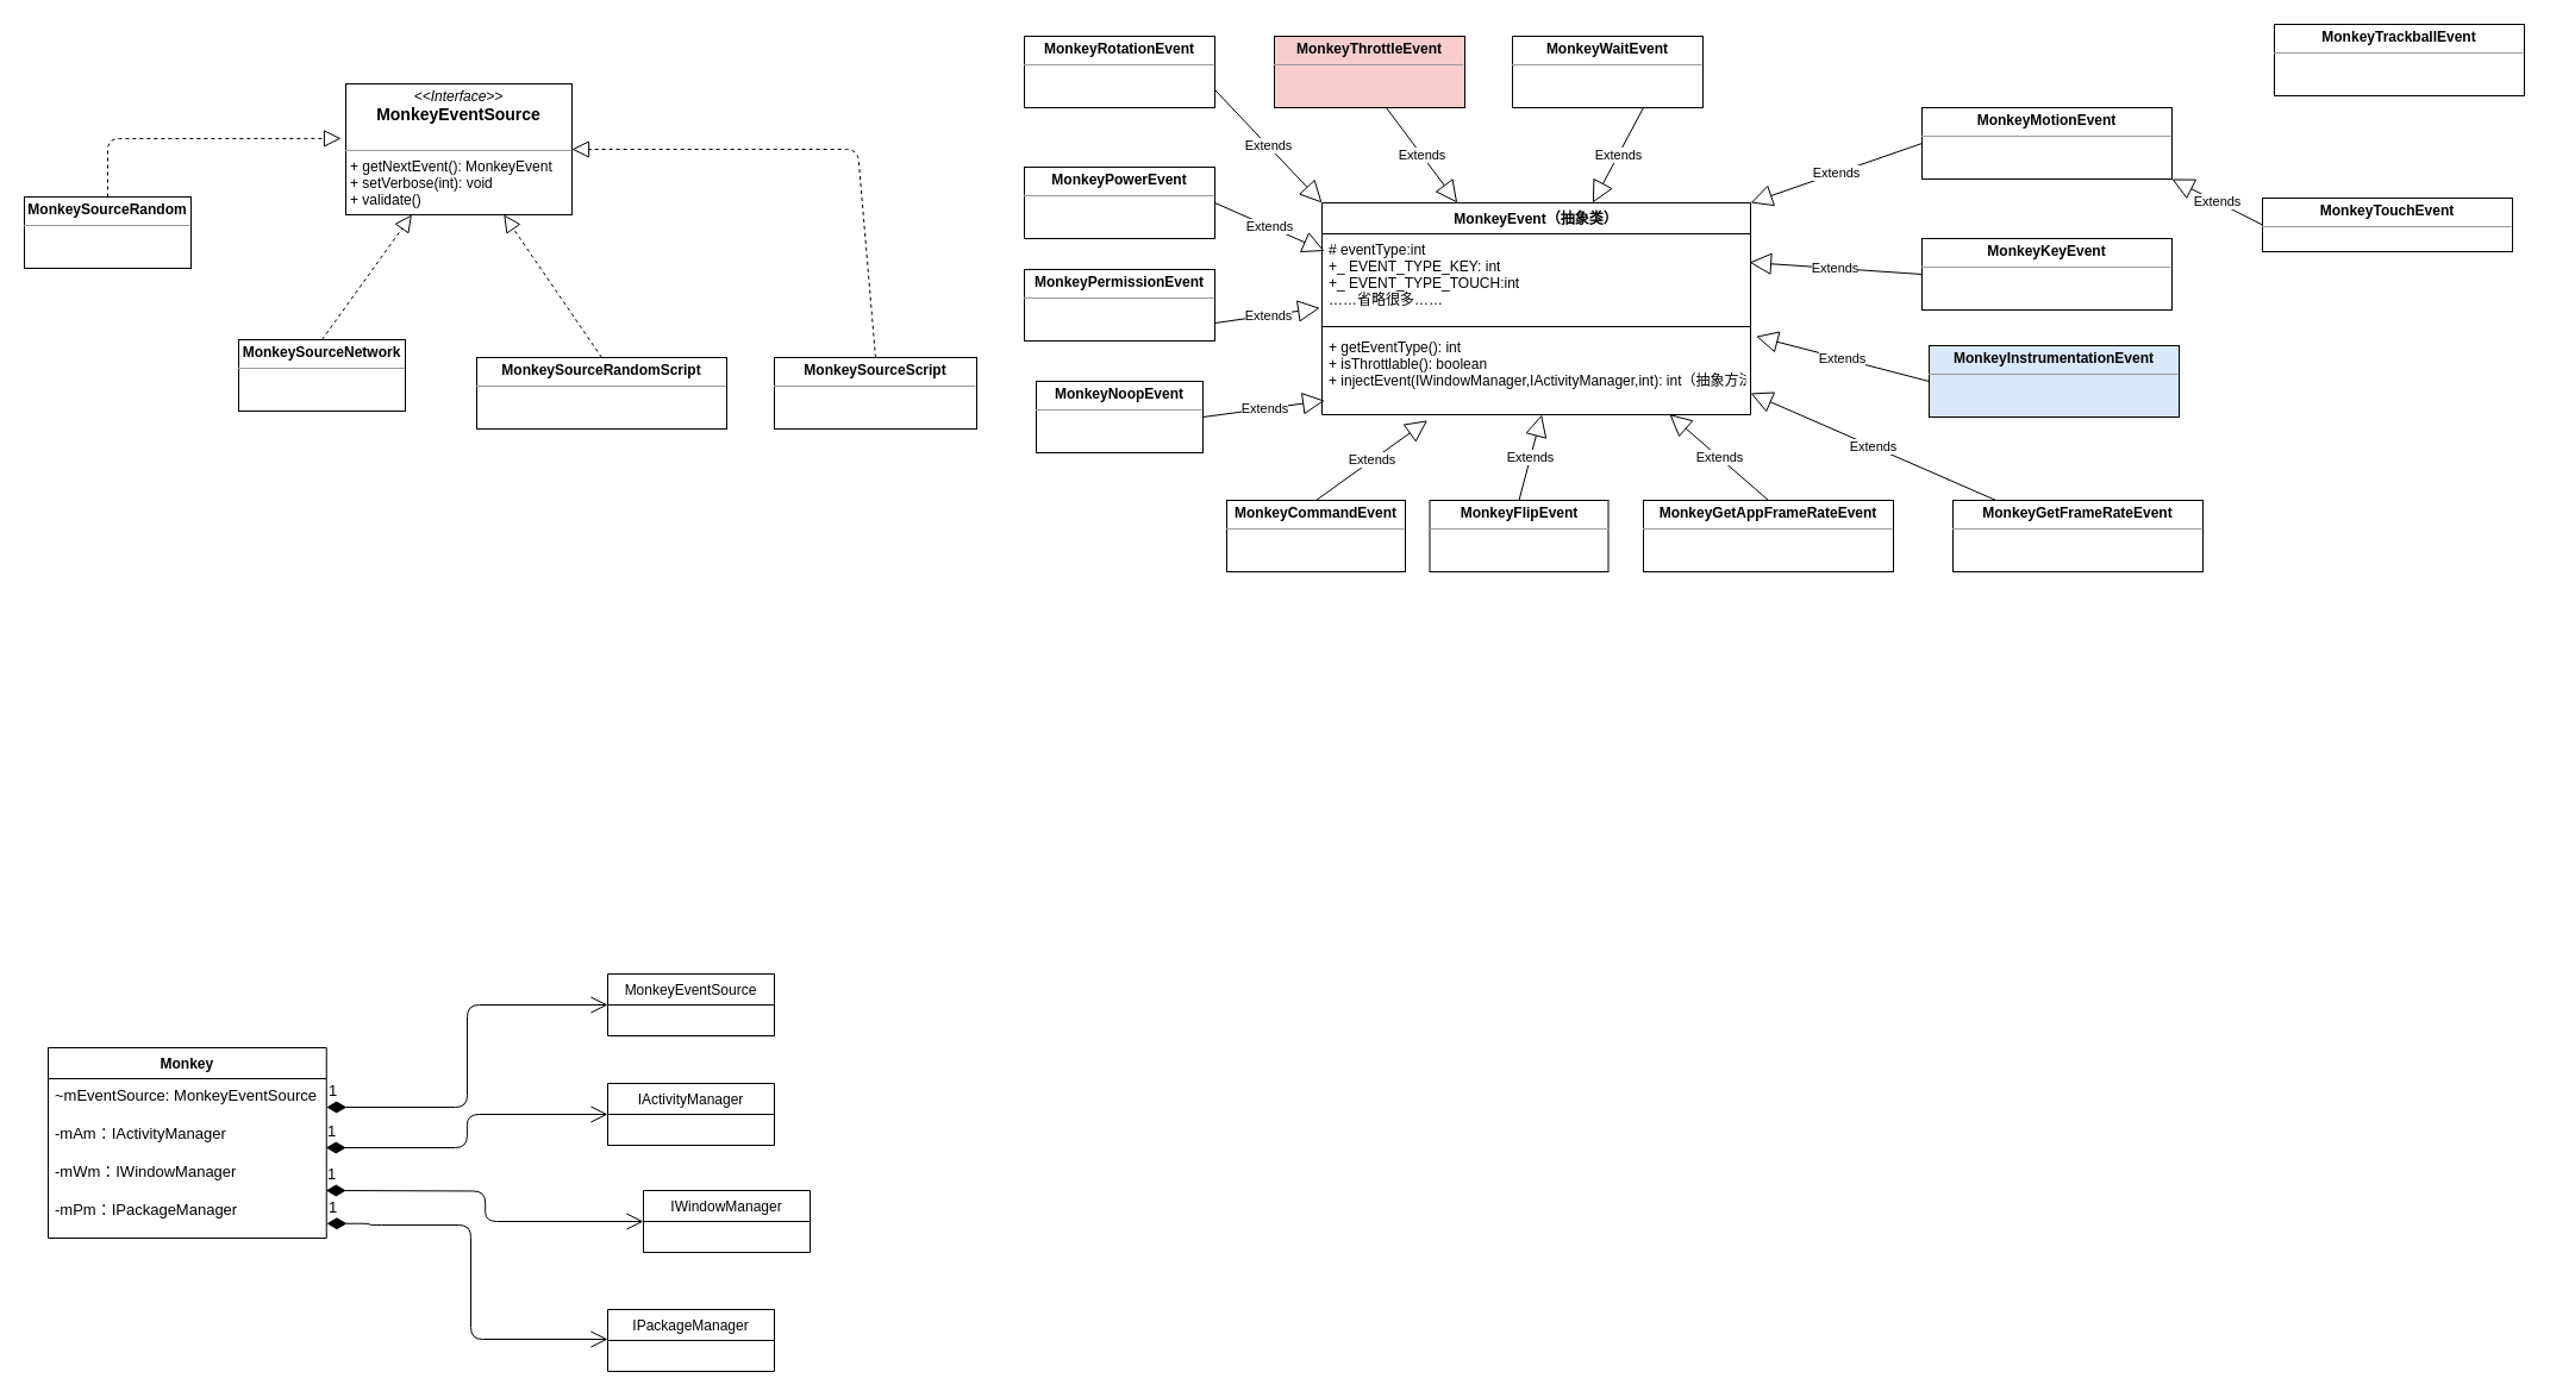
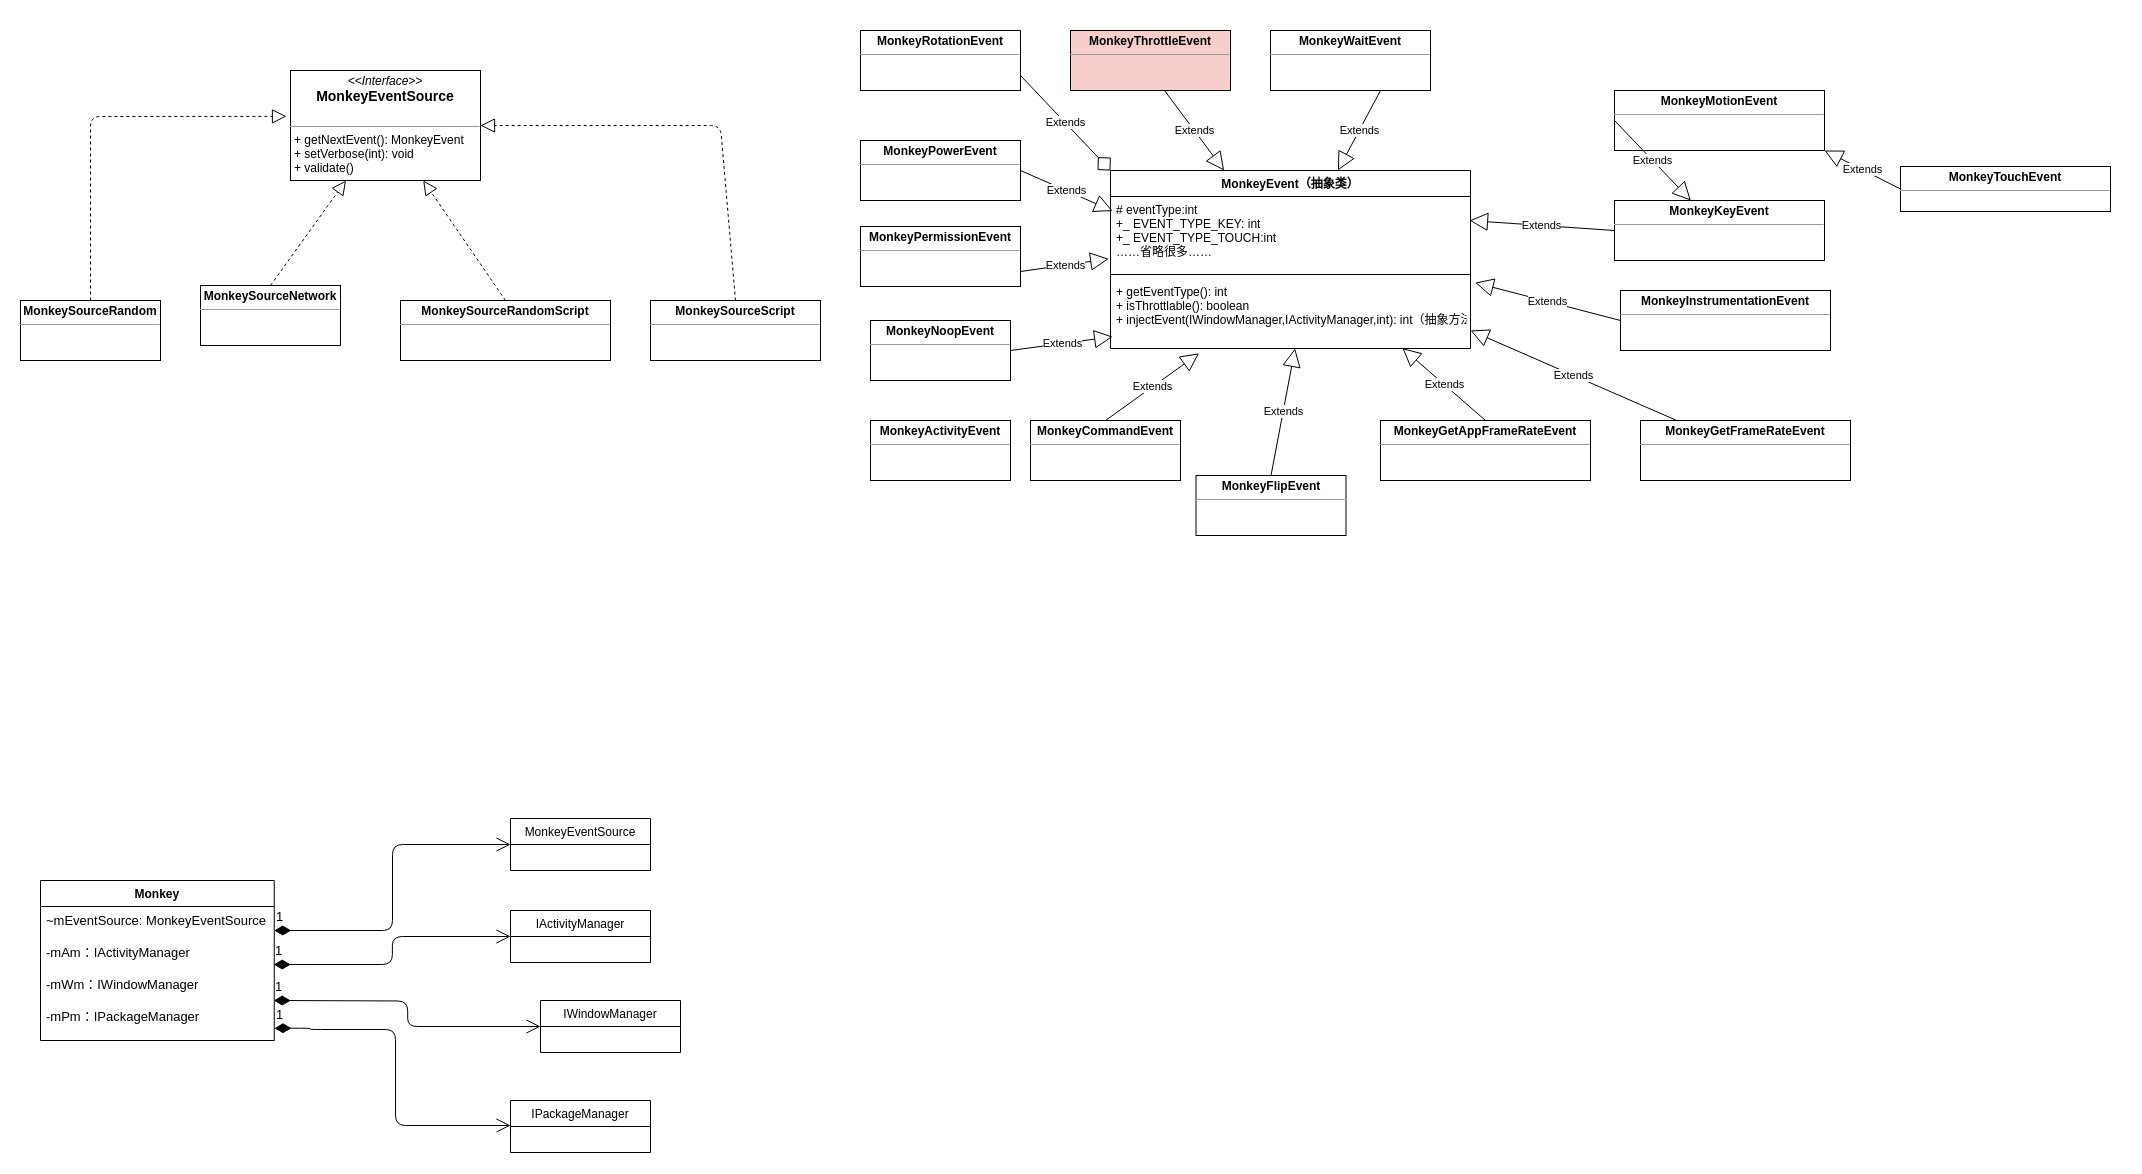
- <mxCell id="39" value="&lt;p style=&quot;margin: 0px ; margin-top: 4px ; text-align: center&quot;&gt;&lt;b&gt;MonkeyTrackballEvent&lt;/b&gt;&lt;/p&gt;&lt;hr size=&quot;1&quot;&gt;&lt;div style=&quot;height: 2px&quot;&gt;&lt;/div&gt;" style="verticalAlign=top;align=left;overflow=fill;fontSize=12;fontFamily=Helvetica;html=1;" vertex="1" parent="1"><mxGeometry x="1910" y="20" width="210" height="60" as="geometry" /></mxCell>
- <mxCell id="48" value="Extends" style="endArrow=block;endSize=16;endFill=0;html=1;exitX=0;exitY=0.5;exitDx=0;exitDy=0;entryX=1;entryY=0;entryDx=0;entryDy=0;" edge="1" parent="1" source="32" target="21"><mxGeometry width="160" relative="1" as="geometry"><mxPoint x="1590" y="197.8" as="sourcePoint" /><mxPoint x="1444.68" y="160" as="targetPoint" /></mxGeometry></mxCell>
+ <mxCell id="48" value="Extends" style="endArrow=block;endSize=16;endFill=0;html=1;exitX=0;exitY=0.5;exitDx=0;exitDy=0;" edge="1" parent="1" source="32" target="31"><mxGeometry width="160" relative="1" as="geometry"><mxPoint x="1590" y="197.8" as="sourcePoint" /><mxPoint x="1444.68" y="160" as="targetPoint" /></mxGeometry></mxCell>
- <mxCell id="51" value="Extends" style="endArrow=block;endSize=16;endFill=0;html=1;exitX=1;exitY=0.75;exitDx=0;exitDy=0;entryX=0;entryY=0;entryDx=0;entryDy=0;" edge="1" parent="1" source="36" target="21"><mxGeometry width="160" relative="1" as="geometry"><mxPoint x="1134" y="110" as="sourcePoint" /><mxPoint x="990" y="160" as="targetPoint" /></mxGeometry></mxCell>
+ <mxCell id="51" value="Extends" style="endArrow=diamond;endSize=16;endFill=0;html=1;exitX=1;exitY=0.75;exitDx=0;exitDy=0;entryX=0;entryY=0;entryDx=0;entryDy=0;" edge="1" parent="1" source="36" target="21"><mxGeometry width="160" relative="1" as="geometry"><mxPoint x="1134" y="110" as="sourcePoint" /><mxPoint x="990" y="160" as="targetPoint" /></mxGeometry></mxCell>
- <mxCell id="13" value="&lt;p style=&quot;margin: 0px ; margin-top: 4px ; text-align: center&quot;&gt;&lt;b&gt;MonkeySourceRandom&lt;/b&gt;&lt;/p&gt;&lt;hr size=&quot;1&quot;&gt;&lt;div style=&quot;height: 2px&quot;&gt;&lt;/div&gt;" style="verticalAlign=top;align=left;overflow=fill;fontSize=12;fontFamily=Helvetica;html=1;" vertex="1" parent="1"><mxGeometry x="20" y="165" width="140" height="60" as="geometry" /></mxCell>
+ <mxCell id="13" value="&lt;p style=&quot;margin: 0px ; margin-top: 4px ; text-align: center&quot;&gt;&lt;b&gt;MonkeySourceRandom&lt;/b&gt;&lt;/p&gt;&lt;hr size=&quot;1&quot;&gt;&lt;div style=&quot;height: 2px&quot;&gt;&lt;/div&gt;" style="verticalAlign=top;align=left;overflow=fill;fontSize=12;fontFamily=Helvetica;html=1;" vertex="1" parent="1"><mxGeometry x="20" y="300" width="140" height="60" as="geometry" /></mxCell>
- <mxCell id="30" value="&lt;p style=&quot;margin: 0px ; margin-top: 4px ; text-align: center&quot;&gt;&lt;b&gt;MonkeyInstrumentationEvent&lt;/b&gt;&lt;/p&gt;&lt;hr size=&quot;1&quot;&gt;&lt;div style=&quot;height: 2px&quot;&gt;&lt;/div&gt;" style="verticalAlign=top;align=left;overflow=fill;fontSize=12;fontFamily=Helvetica;html=1;fillColor=#dae8fc;" vertex="1" parent="1"><mxGeometry x="1620" y="290" width="210" height="60" as="geometry" /></mxCell>
+ <mxCell id="30" value="&lt;p style=&quot;margin: 0px ; margin-top: 4px ; text-align: center&quot;&gt;&lt;b&gt;MonkeyInstrumentationEvent&lt;/b&gt;&lt;/p&gt;&lt;hr size=&quot;1&quot;&gt;&lt;div style=&quot;height: 2px&quot;&gt;&lt;/div&gt;" style="verticalAlign=top;align=left;overflow=fill;fontSize=12;fontFamily=Helvetica;html=1;" vertex="1" parent="1"><mxGeometry x="1620" y="290" width="210" height="60" as="geometry" /></mxCell>
+ <mxCell id="25" value="&lt;p style=&quot;margin: 0px ; margin-top: 4px ; text-align: center&quot;&gt;&lt;b&gt;MonkeyActivityEvent&lt;/b&gt;&lt;/p&gt;&lt;hr size=&quot;1&quot;&gt;&lt;div style=&quot;height: 2px&quot;&gt;&lt;/div&gt;" style="verticalAlign=top;align=left;overflow=fill;fontSize=12;fontFamily=Helvetica;html=1;" vertex="1" parent="1"><mxGeometry x="870" y="420" width="140" height="60" as="geometry" /></mxCell>
- <mxCell id="27" value="&lt;p style=&quot;margin: 0px ; margin-top: 4px ; text-align: center&quot;&gt;&lt;b&gt;MonkeyFlipEvent&lt;/b&gt;&lt;/p&gt;&lt;hr size=&quot;1&quot;&gt;&lt;div style=&quot;height: 2px&quot;&gt;&lt;/div&gt;" style="verticalAlign=top;align=left;overflow=fill;fontSize=12;fontFamily=Helvetica;html=1;" vertex="1" parent="1"><mxGeometry x="1200.5" y="420" width="150" height="60" as="geometry" /></mxCell>
+ <mxCell id="27" value="&lt;p style=&quot;margin: 0px ; margin-top: 4px ; text-align: center&quot;&gt;&lt;b&gt;MonkeyFlipEvent&lt;/b&gt;&lt;/p&gt;&lt;hr size=&quot;1&quot;&gt;&lt;div style=&quot;height: 2px&quot;&gt;&lt;/div&gt;" style="verticalAlign=top;align=left;overflow=fill;fontSize=12;fontFamily=Helvetica;html=1;" vertex="1" parent="1"><mxGeometry x="1195.5" y="475" width="150" height="60" as="geometry" /></mxCell>
